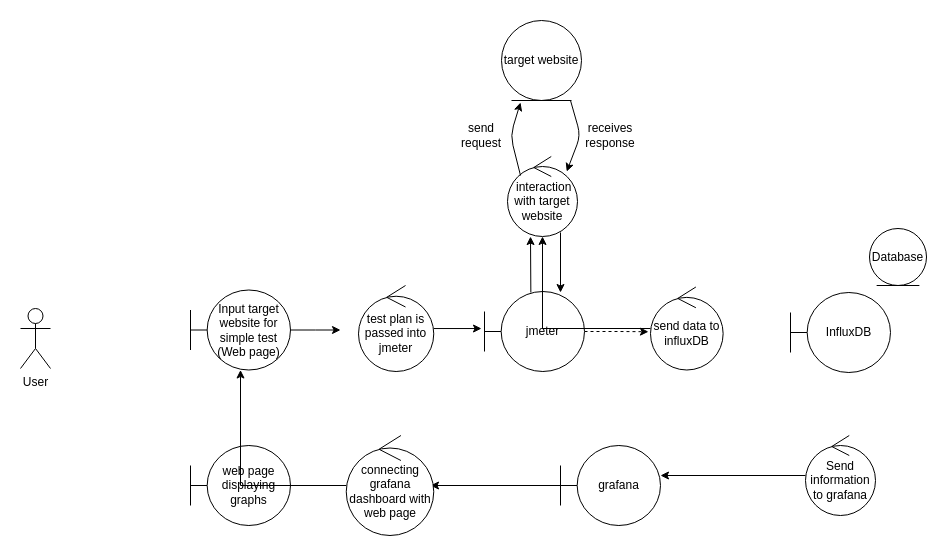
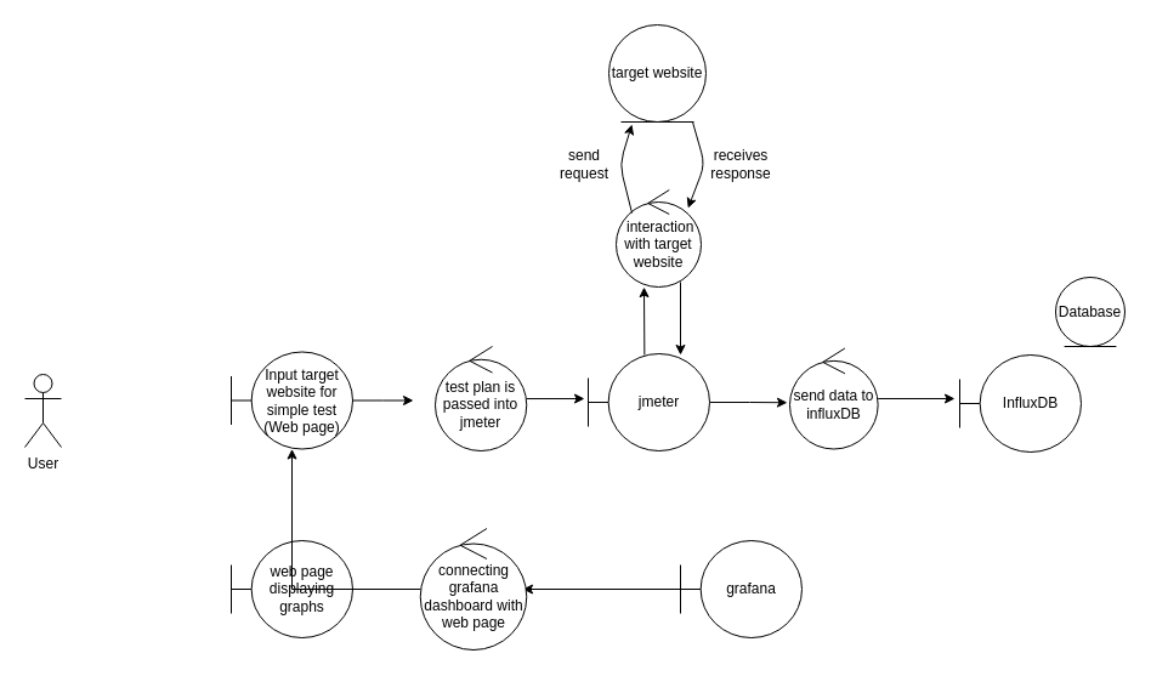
- <mxCell id="15" style="edgeStyle=orthogonalEdgeStyle;rounded=0;orthogonalLoop=1;jettySize=auto;html=1;" parent="1" source="16" target="7" edge="1"><mxGeometry relative="1" as="geometry" /></mxCell>
+ <mxCell id="15" style="edgeStyle=orthogonalEdgeStyle;rounded=0;orthogonalLoop=1;jettySize=auto;html=1;entryX=-0.04;entryY=0.45;entryDx=0;entryDy=0;entryPerimeter=0;" parent="1" source="16" target="17" edge="1"><mxGeometry relative="1" as="geometry" /></mxCell>
- <mxCell id="5" style="edgeStyle=orthogonalEdgeStyle;rounded=0;orthogonalLoop=1;jettySize=auto;html=1;entryX=-0.028;entryY=0.539;entryDx=0;entryDy=0;entryPerimeter=0;dashed=1;" parent="1" source="6" target="16" edge="1"><mxGeometry relative="1" as="geometry" /></mxCell>
+ <mxCell id="5" style="edgeStyle=orthogonalEdgeStyle;rounded=0;orthogonalLoop=1;jettySize=auto;html=1;entryX=-0.028;entryY=0.539;entryDx=0;entryDy=0;entryPerimeter=0;" parent="1" source="6" target="16" edge="1"><mxGeometry relative="1" as="geometry" /></mxCell>
- <mxCell id="19" style="edgeStyle=orthogonalEdgeStyle;rounded=0;orthogonalLoop=1;jettySize=auto;html=1;entryX=1;entryY=0.375;entryDx=0;entryDy=0;entryPerimeter=0;" parent="1" source="20" target="22" edge="1"><mxGeometry relative="1" as="geometry" /></mxCell>
- <mxCell id="20" value="Send information to grafana" style="ellipse;shape=umlControl;whiteSpace=wrap;html=1;" parent="1" vertex="1"><mxGeometry x="805" y="435" width="70" height="80" as="geometry" /></mxCell>
